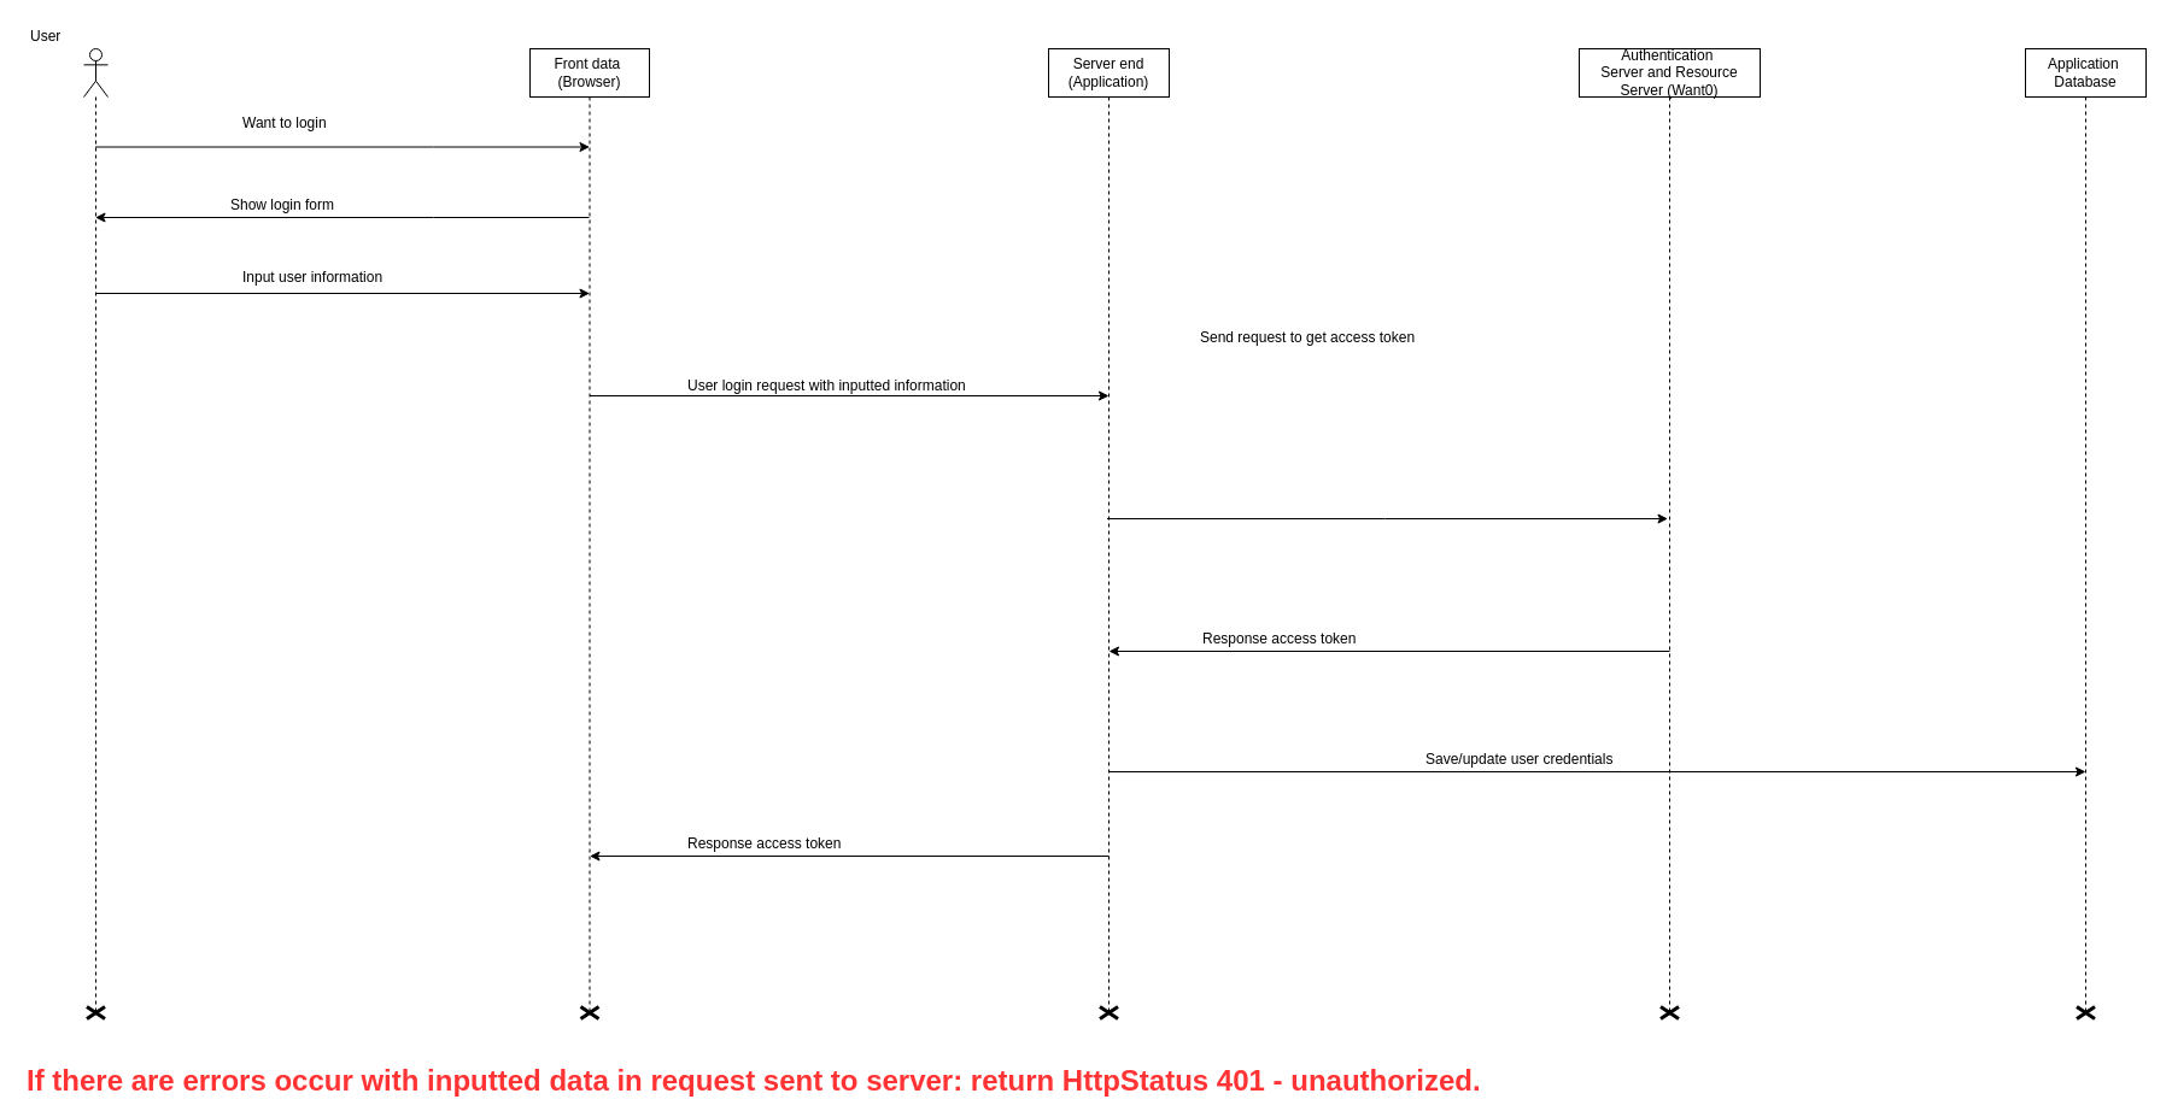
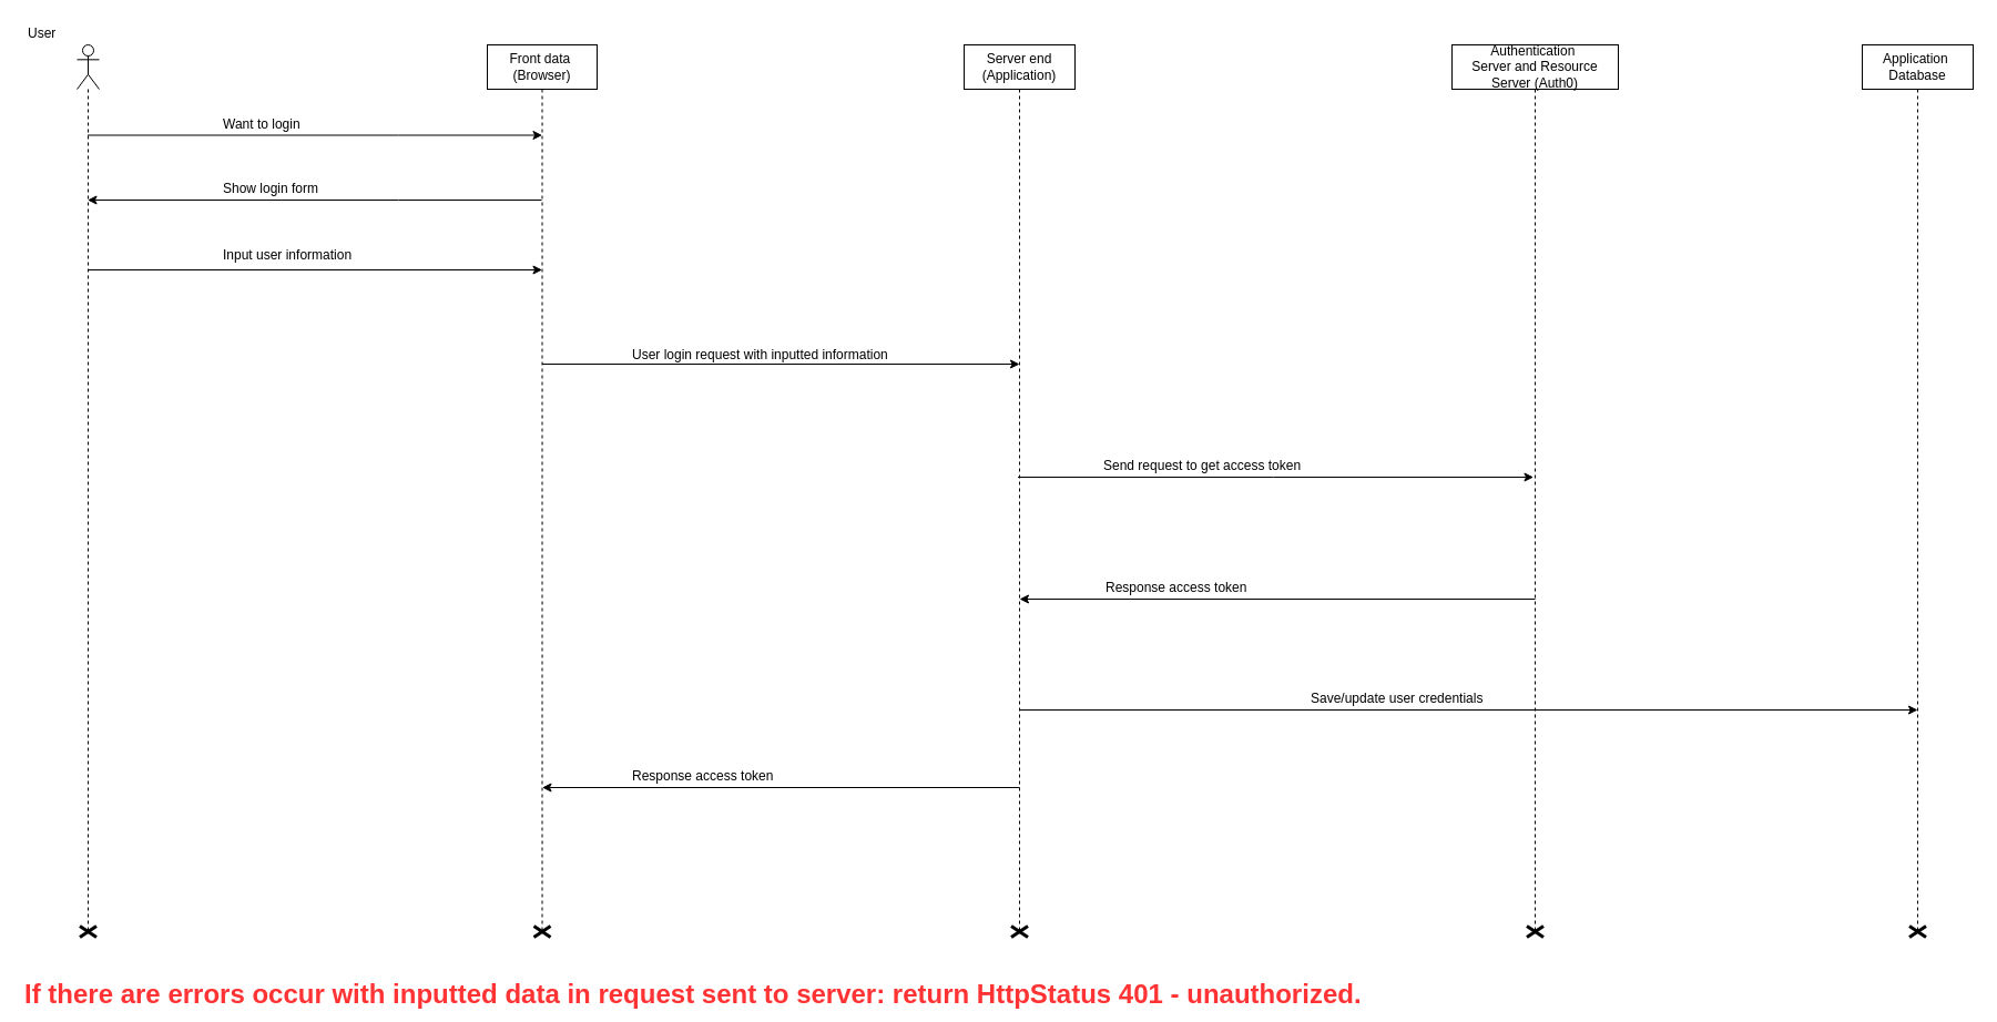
- <mxCell id="6" value="Authentication&amp;nbsp;&lt;br&gt;Server and Resource Server (Want0)&lt;br&gt;" style="shape=umlLifeline;perimeter=lifelinePerimeter;whiteSpace=wrap;html=1;container=1;collapsible=0;recursiveResize=0;outlineConnect=0;" vertex="1" parent="1"><mxGeometry x="1309" y="40" width="150" height="800" as="geometry" /></mxCell>
+ <mxCell id="6" value="Authentication&amp;nbsp;&lt;br&gt;Server and Resource Server (Auth0)&lt;br&gt;" style="shape=umlLifeline;perimeter=lifelinePerimeter;whiteSpace=wrap;html=1;container=1;collapsible=0;recursiveResize=0;outlineConnect=0;" vertex="1" parent="1"><mxGeometry x="1309" y="40" width="150" height="800" as="geometry" /></mxCell>
- <mxCell id="28" value="Want to login&lt;br&gt;&lt;br&gt;" style="text;html=1;resizable=0;points=[];autosize=1;align=left;verticalAlign=top;spacingTop=-4;" vertex="1" parent="1"><mxGeometry x="199" y="92" width="90" height="30" as="geometry" /></mxCell>
+ <mxCell id="28" value="Want to login&lt;br&gt;&lt;br&gt;" style="text;html=1;resizable=0;points=[];autosize=1;align=left;verticalAlign=top;spacingTop=-4;" vertex="1" parent="1"><mxGeometry x="199" y="102" width="90" height="30" as="geometry" /></mxCell>
- <mxCell id="29" value="Show login form&lt;br&gt;&lt;br&gt;" style="text;html=1;resizable=0;points=[];autosize=1;align=left;verticalAlign=top;spacingTop=-4;" vertex="1" parent="1"><mxGeometry x="189" y="160" width="100" height="30" as="geometry" /></mxCell>
+ <mxCell id="29" value="Show login form&lt;br&gt;&lt;br&gt;" style="text;html=1;resizable=0;points=[];autosize=1;align=left;verticalAlign=top;spacingTop=-4;" vertex="1" parent="1"><mxGeometry x="199" y="160" width="100" height="30" as="geometry" /></mxCell>
- <mxCell id="17" value="Send request to get access token&lt;br&gt;" style="text;html=1;resizable=0;points=[];autosize=1;align=left;verticalAlign=top;spacingTop=-4;" vertex="1" parent="1"><mxGeometry x="993" y="270" width="190" height="20" as="geometry" /></mxCell>
+ <mxCell id="17" value="Send request to get access token&lt;br&gt;" style="text;html=1;resizable=0;points=[];autosize=1;align=left;verticalAlign=top;spacingTop=-4;" vertex="1" parent="1"><mxGeometry x="993" y="410" width="190" height="20" as="geometry" /></mxCell>
